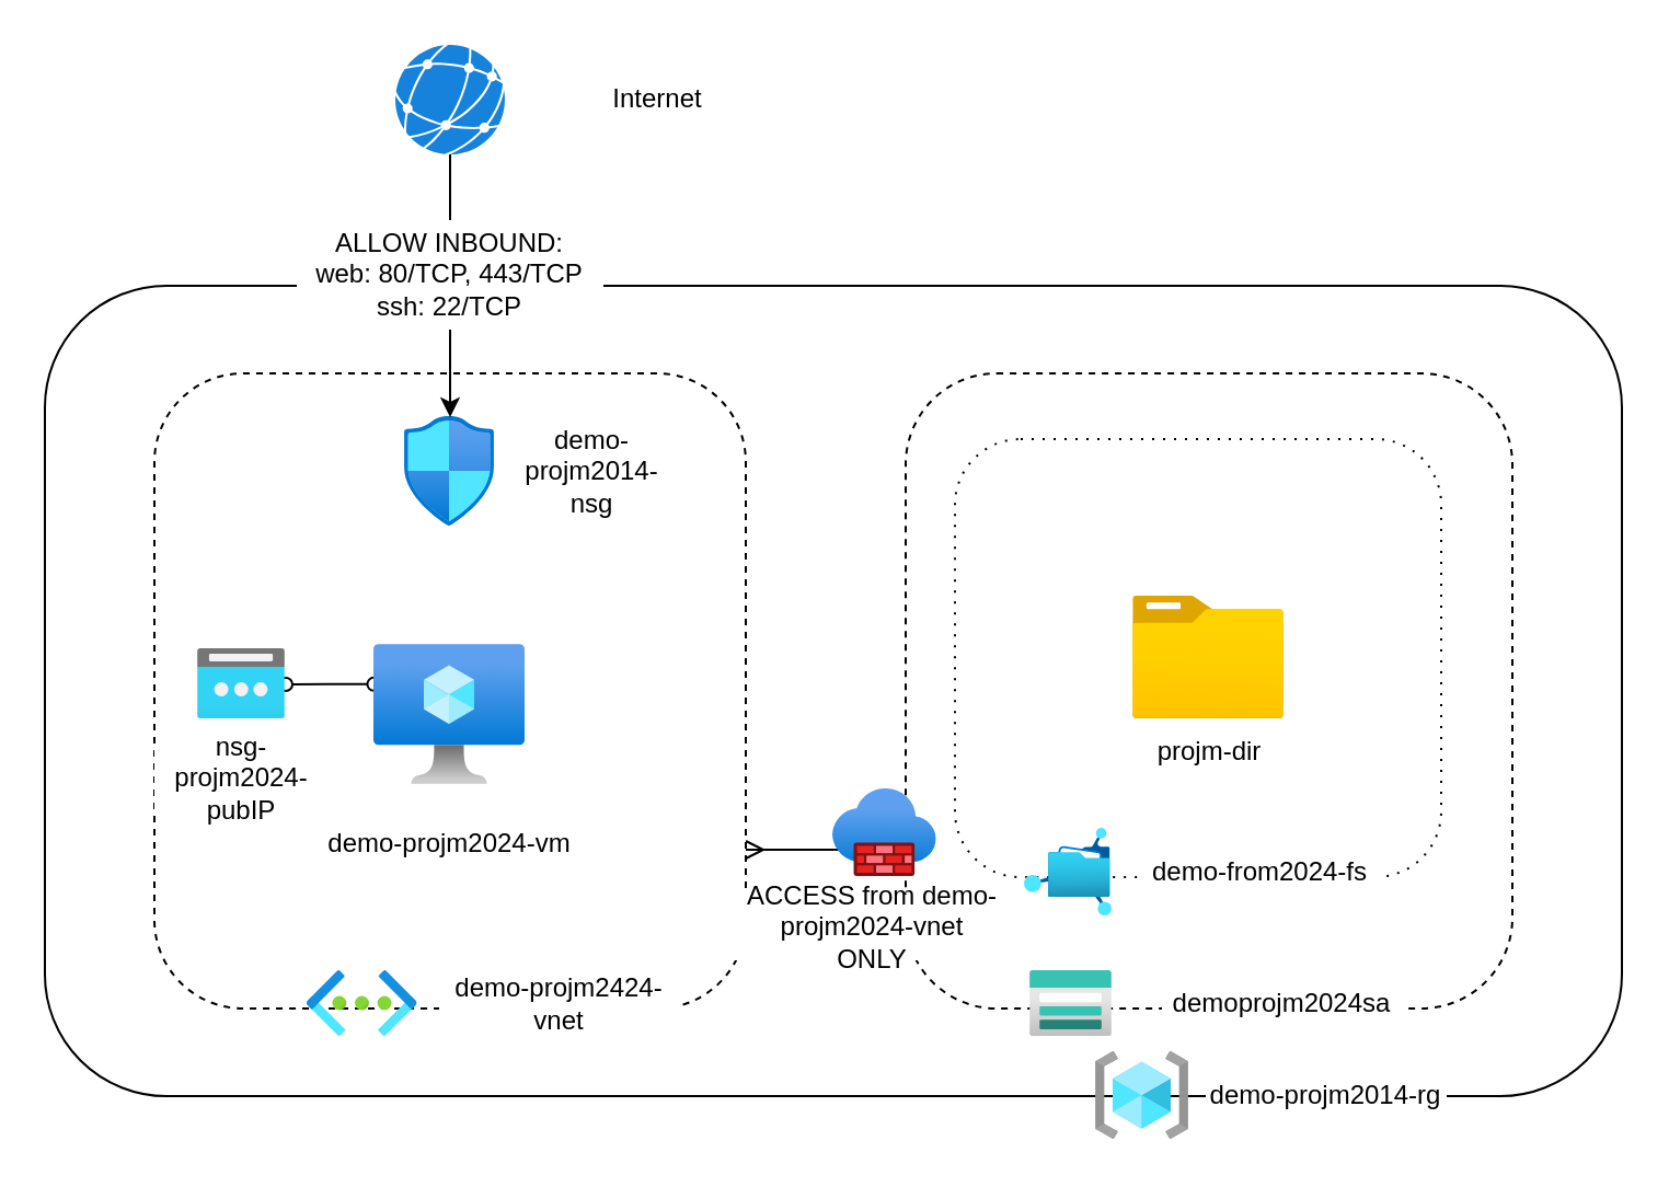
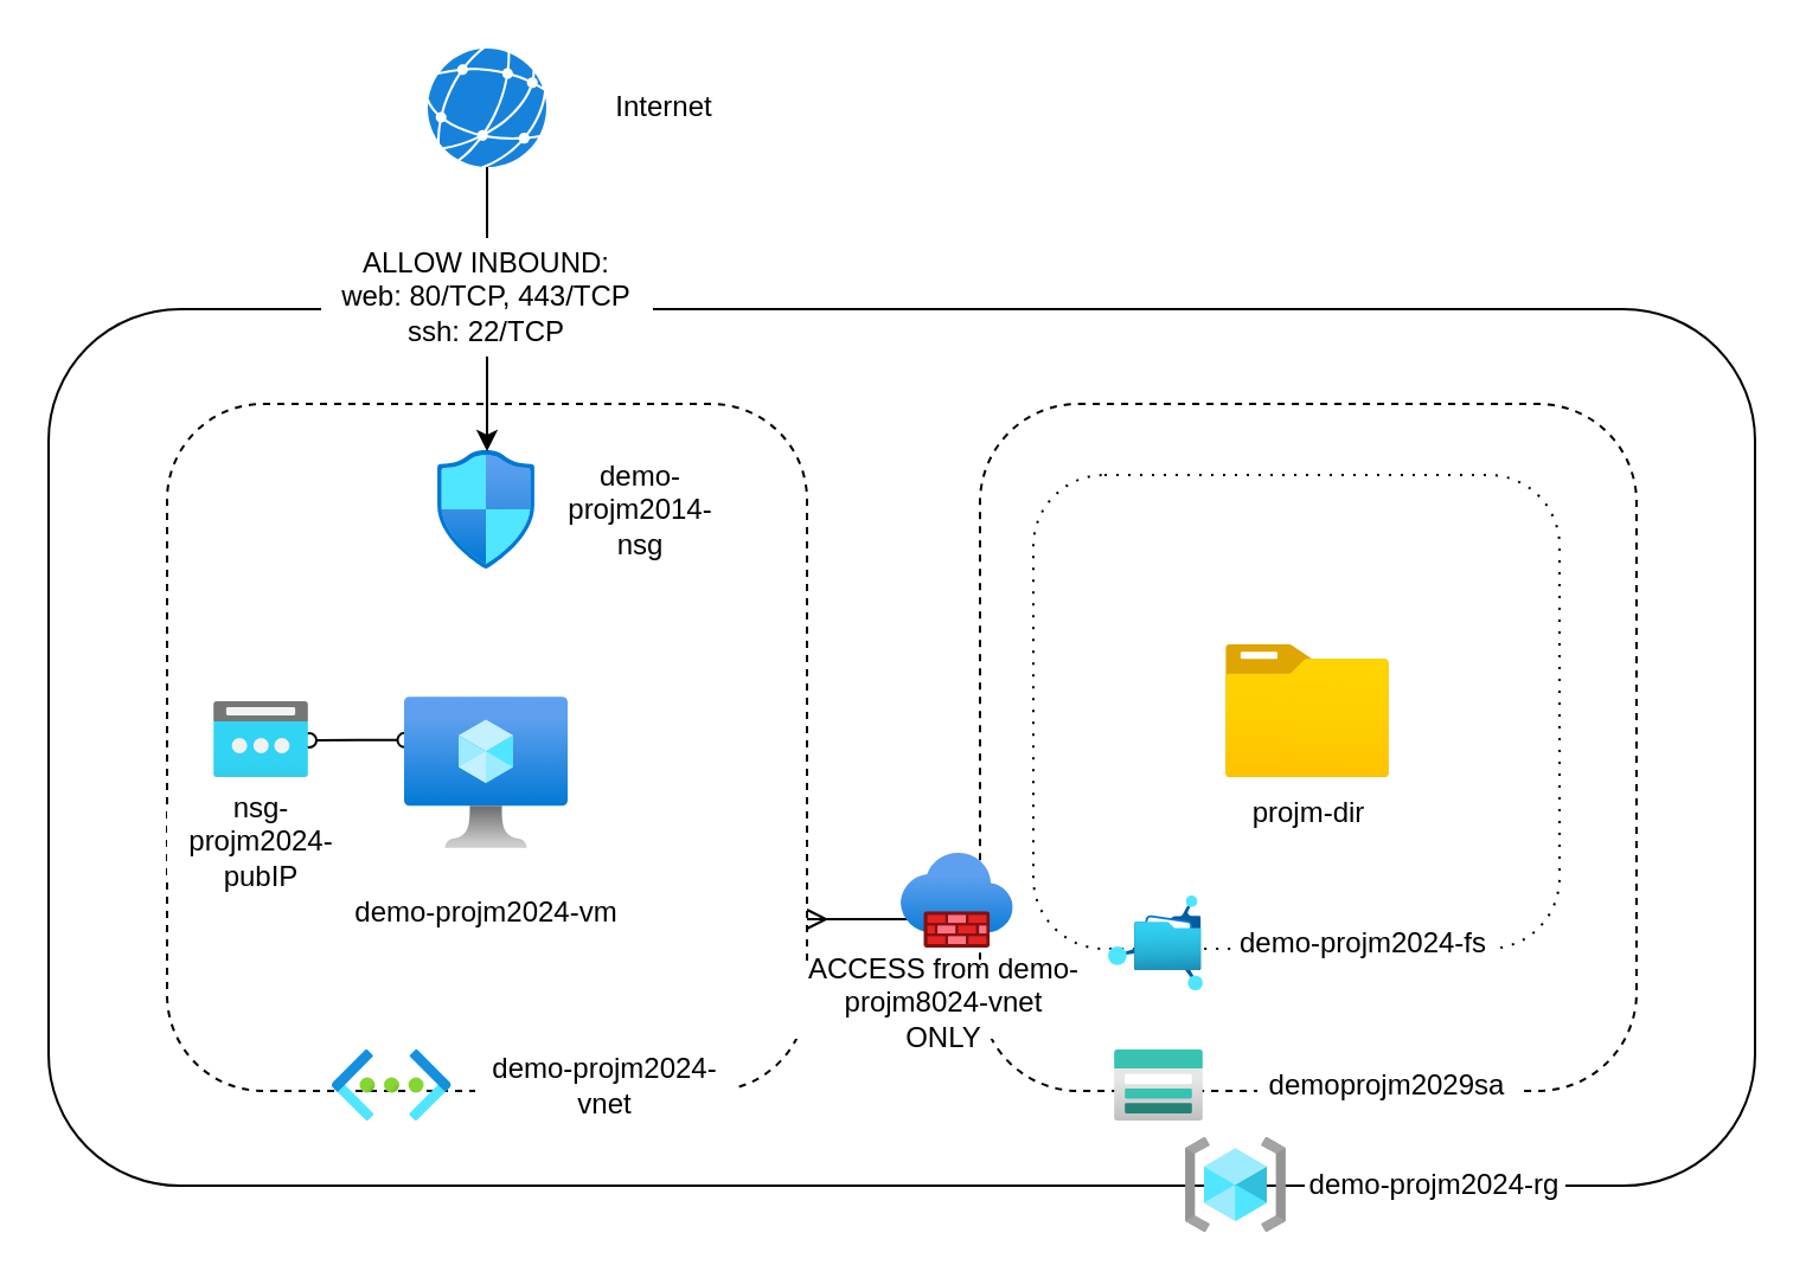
- <mxCell id="29" value="Internet" style="text;html=1;strokeColor=none;fillColor=default;align=center;verticalAlign=middle;whiteSpace=wrap;rounded=0;" vertex="1" parent="1"><mxGeometry x="239.5" y="30" width="120" height="30" as="geometry" /></mxCell>
+ <mxCell id="29" value="Internet" style="text;html=1;strokeColor=none;fillColor=default;align=center;verticalAlign=middle;whiteSpace=wrap;rounded=0;" vertex="1" parent="1"><mxGeometry x="239.5" y="30" width="80" height="30" as="geometry" /></mxCell>
- <mxCell id="10" value="demo-from2024-fs" style="text;html=1;strokeColor=none;fillColor=default;align=center;verticalAlign=middle;whiteSpace=wrap;rounded=0;" vertex="1" parent="1"><mxGeometry x="520" y="383" width="110" height="30" as="geometry" /></mxCell>
+ <mxCell id="10" value="demo-projm2024-fs" style="text;html=1;strokeColor=none;fillColor=default;align=center;verticalAlign=middle;whiteSpace=wrap;rounded=0;" vertex="1" parent="1"><mxGeometry x="520" y="383" width="110" height="30" as="geometry" /></mxCell>
- <mxCell id="23" value="ACCESS from demo-projm2024-vnet&lt;br&gt;ONLY" style="text;html=1;strokeColor=none;fillColor=default;align=center;verticalAlign=middle;whiteSpace=wrap;rounded=0;" vertex="1" parent="1"><mxGeometry x="327.5" y="408" width="140" height="30" as="geometry" /></mxCell>
+ <mxCell id="23" value="ACCESS from demo-projm8024-vnet&lt;br&gt;ONLY" style="text;html=1;strokeColor=none;fillColor=default;align=center;verticalAlign=middle;whiteSpace=wrap;rounded=0;" vertex="1" parent="1"><mxGeometry x="327.5" y="408" width="140" height="30" as="geometry" /></mxCell>
- <mxCell id="16" value="demo-projm2424-vnet" style="text;html=1;strokeColor=none;fillColor=default;align=center;verticalAlign=middle;whiteSpace=wrap;rounded=0;" vertex="1" parent="1"><mxGeometry x="200" y="443" width="110" height="30" as="geometry" /></mxCell>
+ <mxCell id="16" value="demo-projm2024-vnet" style="text;html=1;strokeColor=none;fillColor=default;align=center;verticalAlign=middle;whiteSpace=wrap;rounded=0;" vertex="1" parent="1"><mxGeometry x="200" y="443" width="110" height="30" as="geometry" /></mxCell>
- <mxCell id="7" value="demoprojm2024sa" style="text;html=1;strokeColor=none;fillColor=default;align=center;verticalAlign=middle;whiteSpace=wrap;rounded=0;" vertex="1" parent="1"><mxGeometry x="530" y="443" width="110" height="30" as="geometry" /></mxCell>
+ <mxCell id="7" value="demoprojm2029sa" style="text;html=1;strokeColor=none;fillColor=default;align=center;verticalAlign=middle;whiteSpace=wrap;rounded=0;" vertex="1" parent="1"><mxGeometry x="530" y="443" width="110" height="30" as="geometry" /></mxCell>
- <mxCell id="4" value="demo-projm2014-rg" style="text;html=1;strokeColor=none;fillColor=default;align=center;verticalAlign=middle;whiteSpace=wrap;rounded=0;" vertex="1" parent="1"><mxGeometry x="550" y="485" width="110" height="30" as="geometry" /></mxCell>
+ <mxCell id="4" value="demo-projm2024-rg" style="text;html=1;strokeColor=none;fillColor=default;align=center;verticalAlign=middle;whiteSpace=wrap;rounded=0;" vertex="1" parent="1"><mxGeometry x="550" y="485" width="110" height="30" as="geometry" /></mxCell>
